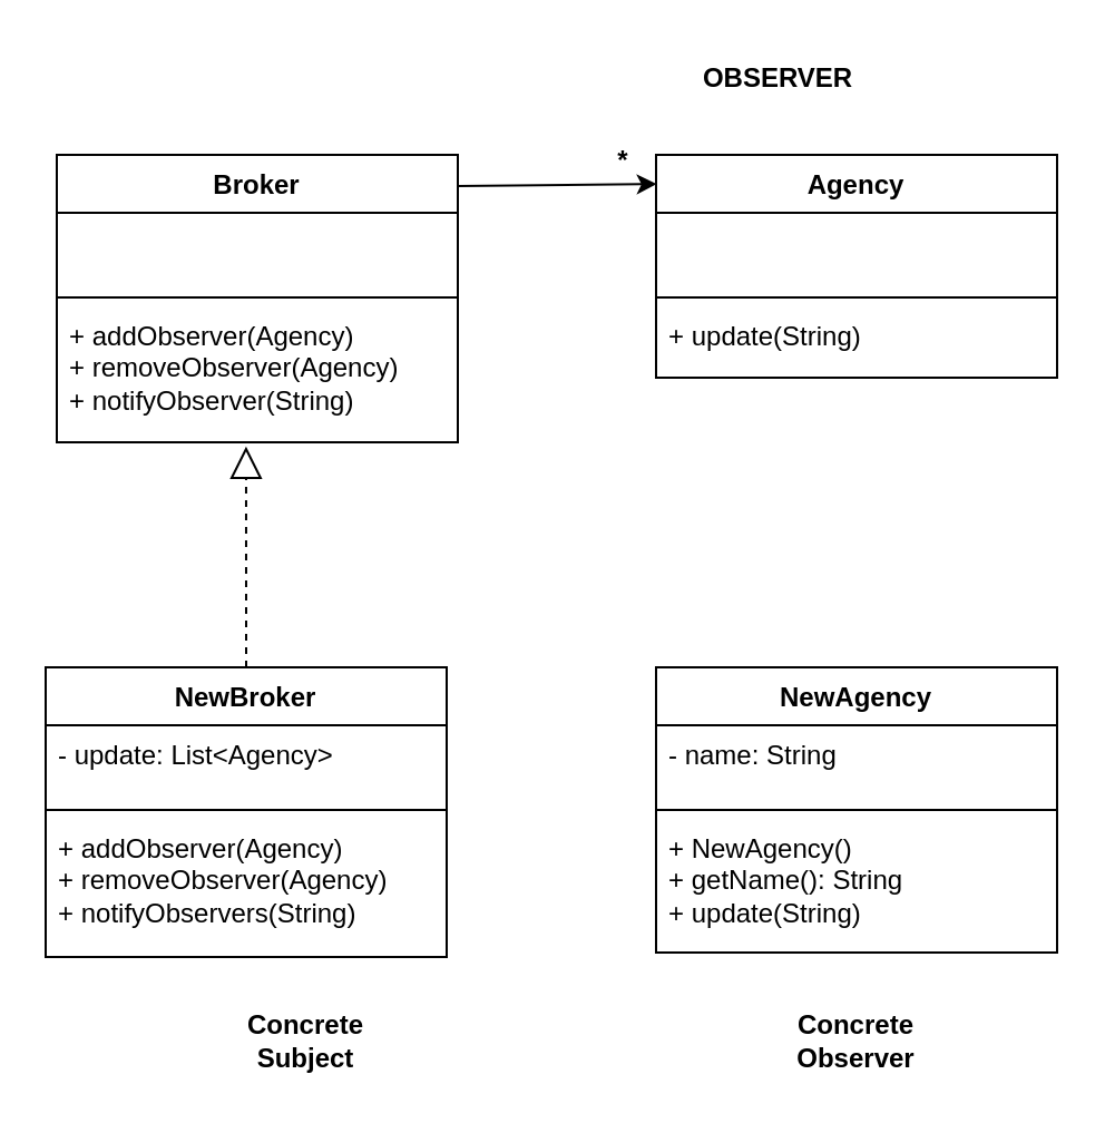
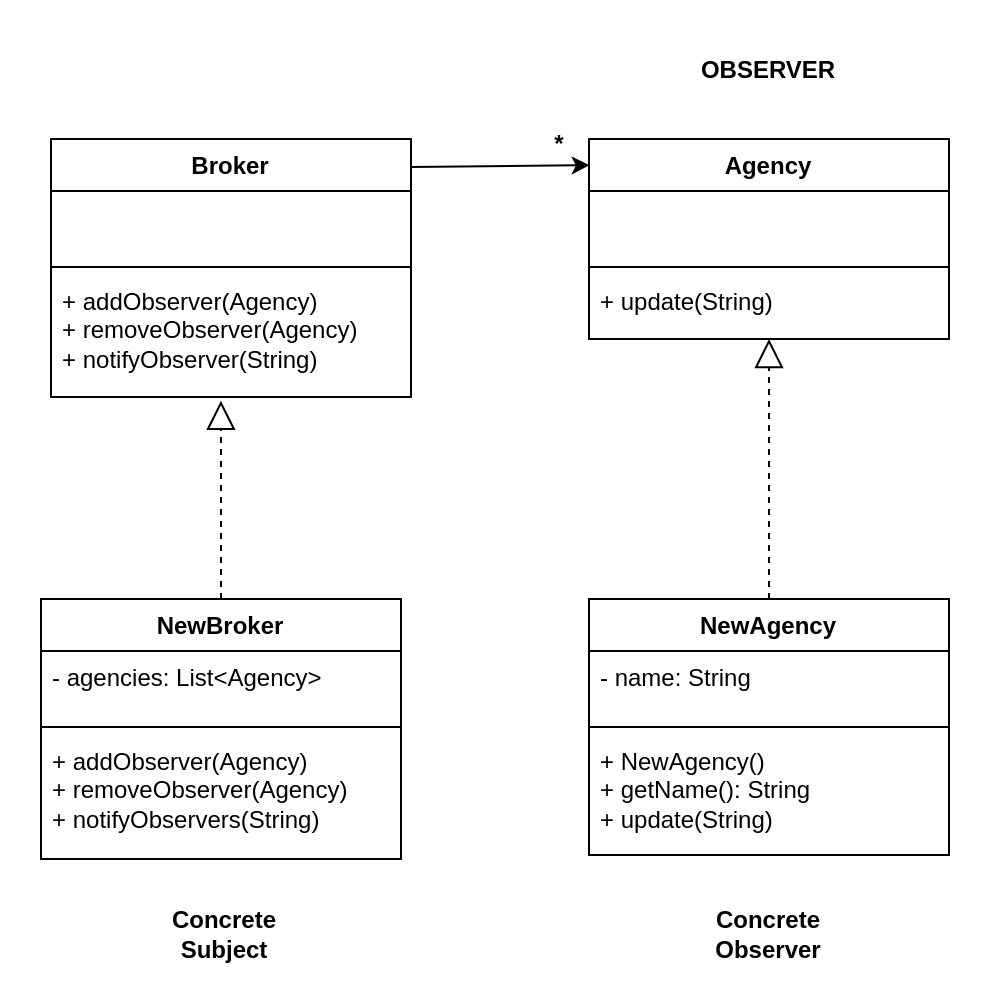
- <mxCell id="23" value="OBSERVER" style="text;html=1;align=center;verticalAlign=middle;whiteSpace=wrap;rounded=0;fontStyle=1;fontColor=light-dark(#000000,#00E1FF);" vertex="1" parent="1"><mxGeometry x="319" y="20" width="60" height="30" as="geometry" /></mxCell>
+ <mxCell id="23" value="OBSERVER" style="text;html=1;align=center;verticalAlign=middle;whiteSpace=wrap;rounded=0;fontStyle=1;fontColor=light-dark(#000000,#00E1FF);" vertex="1" parent="1"><mxGeometry x="354" y="20" width="60" height="30" as="geometry" /></mxCell>
+ <mxCell id="19" value="" style="endArrow=block;dashed=1;endFill=0;endSize=12;html=1;rounded=0;exitX=0.5;exitY=0;exitDx=0;exitDy=0;entryX=0.5;entryY=1;entryDx=0;entryDy=0;" edge="1" parent="1" source="15" target="6"><mxGeometry width="160" relative="1" as="geometry"><mxPoint x="97" y="309" as="sourcePoint" /><mxPoint x="97" y="201" as="targetPoint" /></mxGeometry></mxCell>
- <mxCell id="11" value="- update: List&amp;lt;Agency&amp;gt;" style="text;strokeColor=none;fillColor=none;align=left;verticalAlign=top;spacingLeft=4;spacingRight=4;overflow=hidden;rotatable=0;points=[[0,0.5],[1,0.5]];portConstraint=eastwest;whiteSpace=wrap;html=1;fontFamily=Helvetica;fontSize=12;fontColor=default;" vertex="1" parent="10"><mxGeometry y="26" width="180" height="34" as="geometry" /></mxCell>
+ <mxCell id="11" value="- agencies: List&amp;lt;Agency&amp;gt;" style="text;strokeColor=none;fillColor=none;align=left;verticalAlign=top;spacingLeft=4;spacingRight=4;overflow=hidden;rotatable=0;points=[[0,0.5],[1,0.5]];portConstraint=eastwest;whiteSpace=wrap;html=1;fontFamily=Helvetica;fontSize=12;fontColor=default;" vertex="1" parent="10"><mxGeometry y="26" width="180" height="34" as="geometry" /></mxCell>
- <mxCell id="24" value="Concrete Subject" style="text;html=1;align=center;verticalAlign=middle;whiteSpace=wrap;rounded=0;fontStyle=1;fontColor=light-dark(#000000,#00E1FF);" vertex="1" parent="1"><mxGeometry x="107" y="452" width="60" height="30" as="geometry" /></mxCell>
+ <mxCell id="24" value="Concrete Subject" style="text;html=1;align=center;verticalAlign=middle;whiteSpace=wrap;rounded=0;fontStyle=1;fontColor=light-dark(#000000,#00E1FF);" vertex="1" parent="1"><mxGeometry x="82" y="452" width="60" height="30" as="geometry" /></mxCell>
